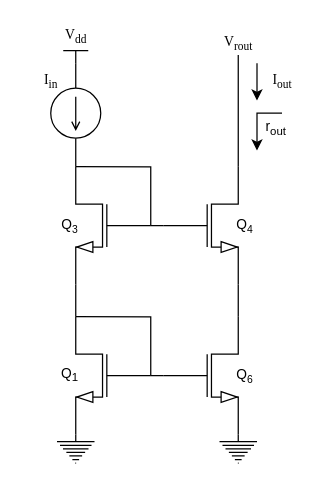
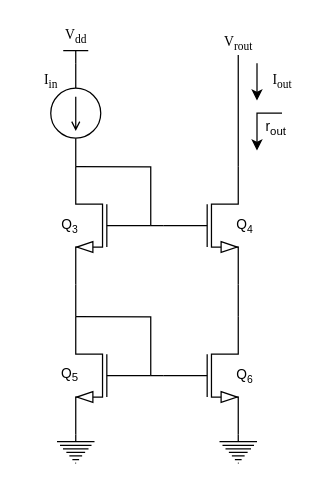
- <mxCell id="25" value="Q&lt;sub&gt;1&lt;/sub&gt;" style="text;html=1;align=center;verticalAlign=middle;resizable=0;points=[];autosize=1;strokeColor=none;fillColor=none;fontFamily=Helvetica;fontSize=11;fontColor=default;labelBackgroundColor=default;" vertex="1" parent="1"><mxGeometry x="35" y="285" width="40" height="30" as="geometry" /></mxCell>
+ <mxCell id="25" value="Q&lt;sub&gt;5&lt;/sub&gt;" style="text;html=1;align=center;verticalAlign=middle;resizable=0;points=[];autosize=1;strokeColor=none;fillColor=none;fontFamily=Helvetica;fontSize=11;fontColor=default;labelBackgroundColor=default;" vertex="1" parent="1"><mxGeometry x="35" y="285" width="40" height="30" as="geometry" /></mxCell>
